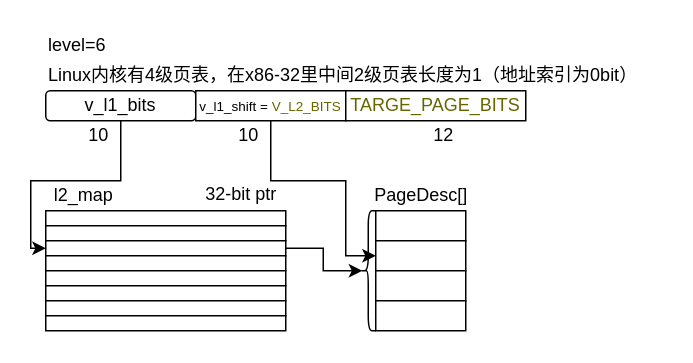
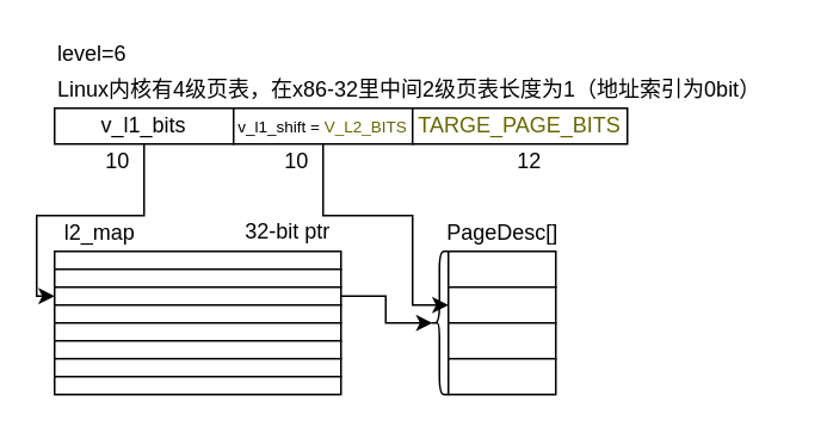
- <mxCell id="3" value="v_l1_bits" style="whiteSpace=wrap;html=1;rounded=1;" vertex="1" parent="1"><mxGeometry x="30" y="60" width="100" height="20" as="geometry" /></mxCell>
+ <mxCell id="3" value="v_l1_bits" style="rounded=0;whiteSpace=wrap;html=1;" vertex="1" parent="1"><mxGeometry x="30" y="60" width="100" height="20" as="geometry" /></mxCell>
